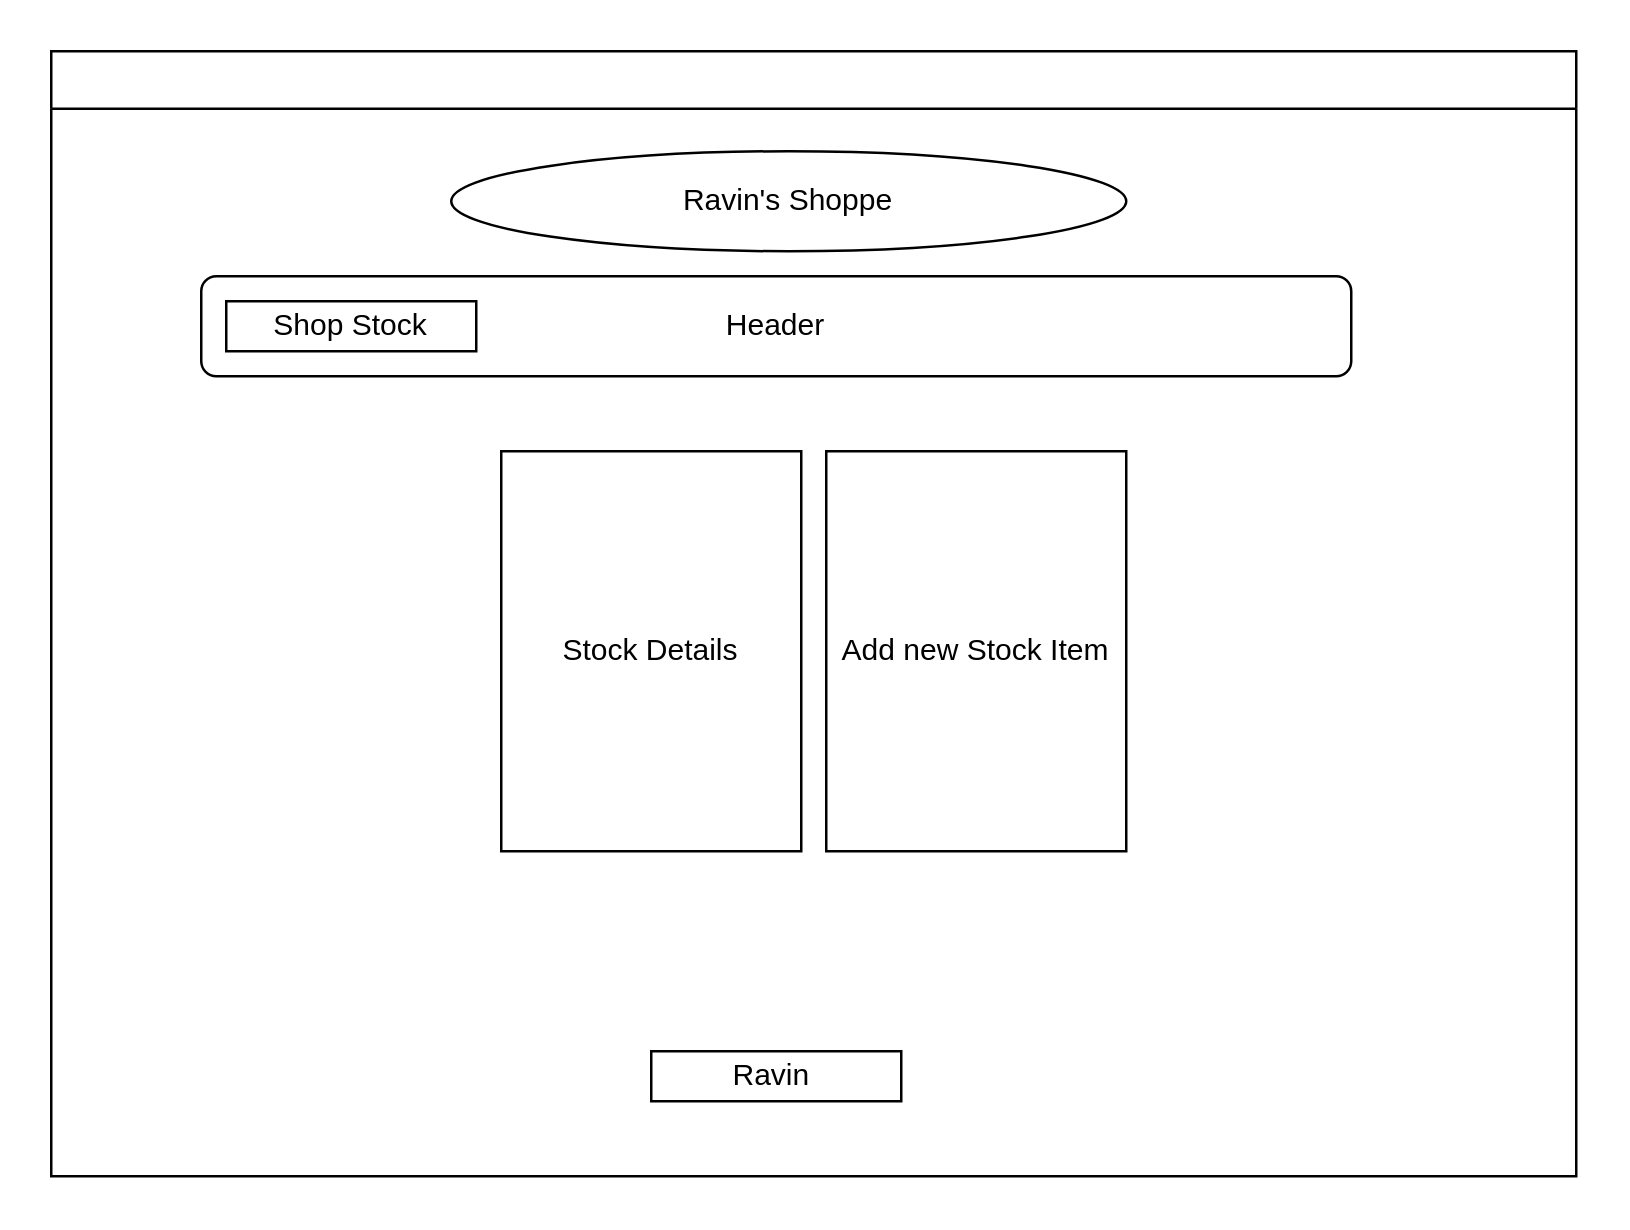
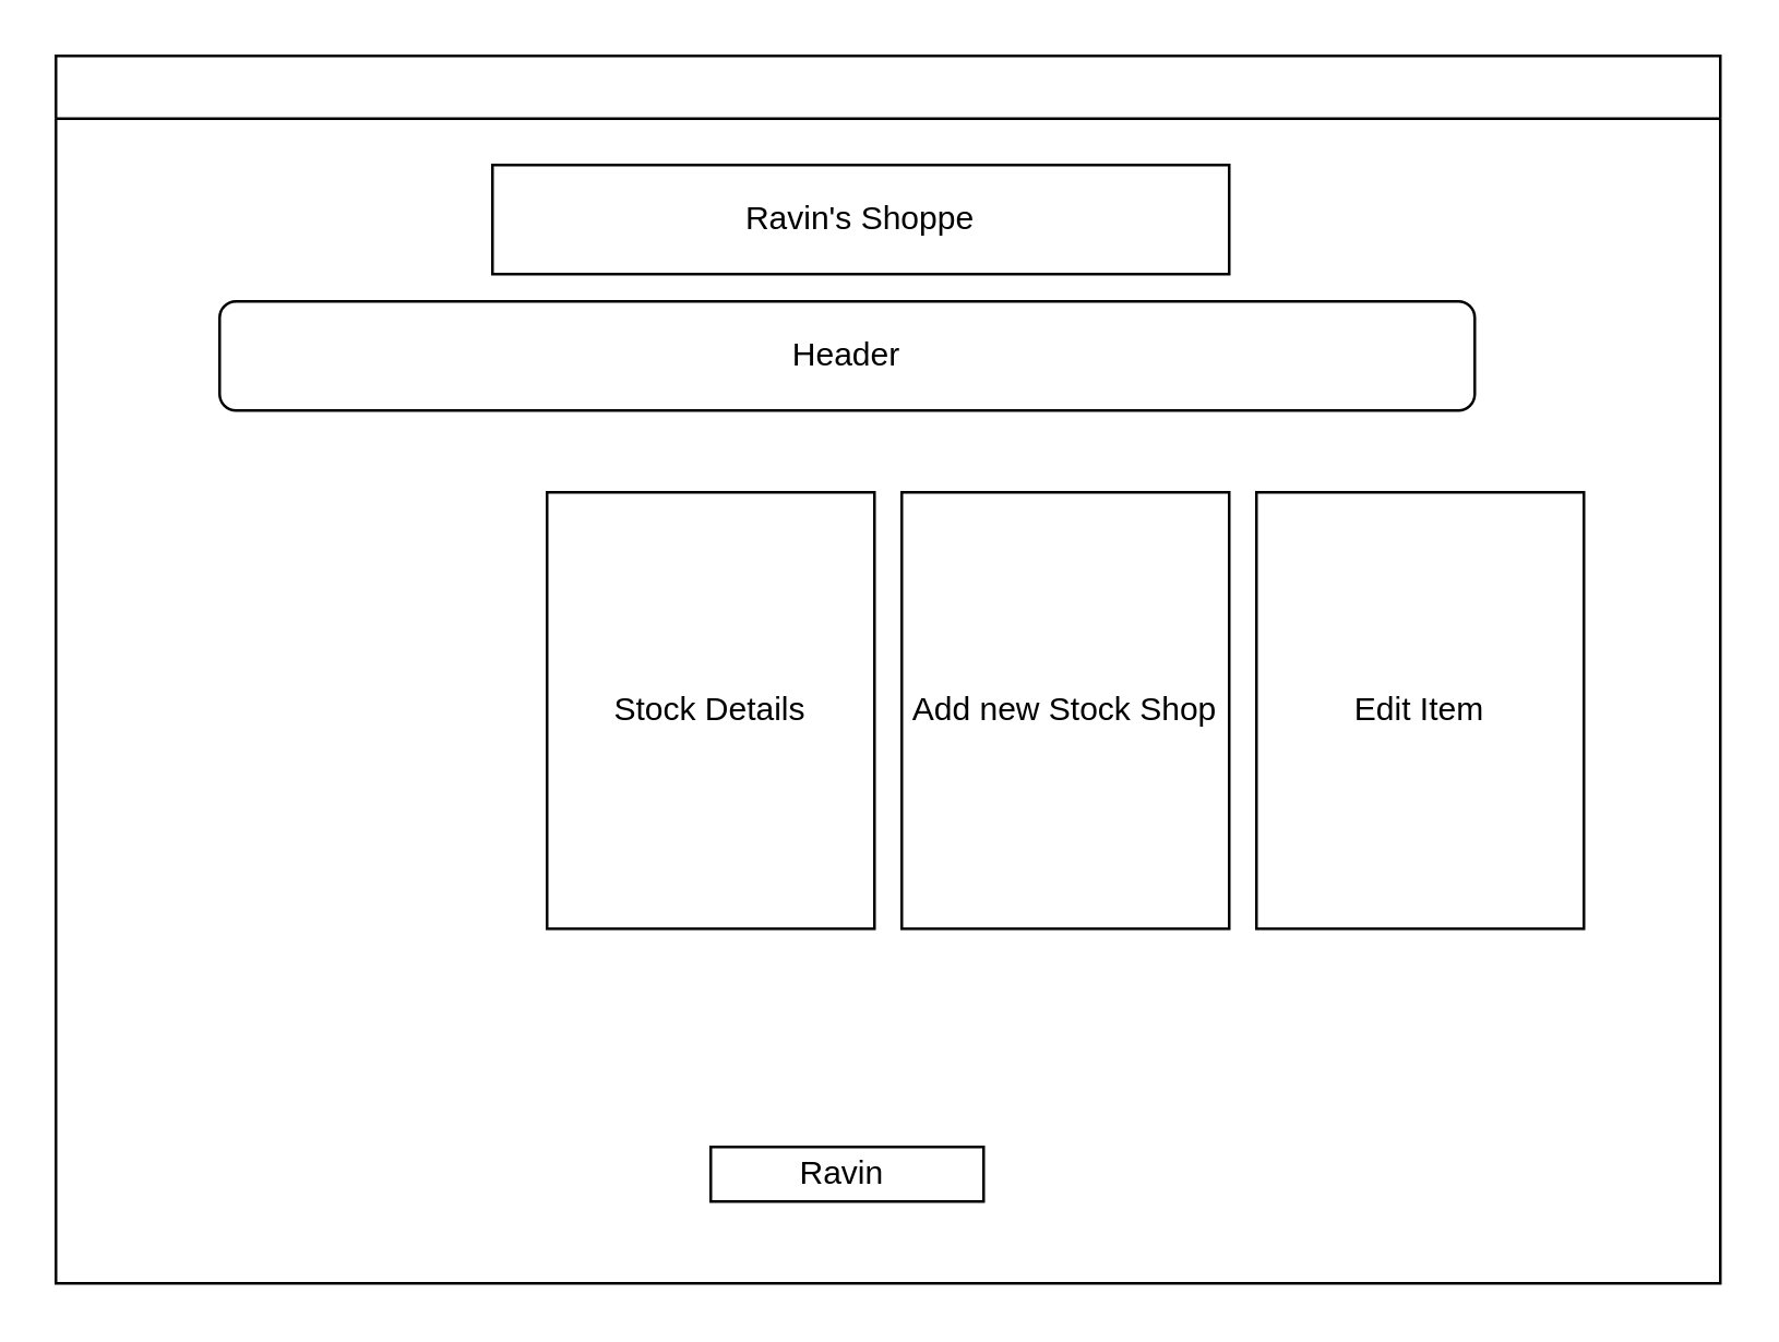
- <mxCell id="2" value="Ravin's Shoppe" style="ellipse;whiteSpace=wrap;html=1;" vertex="1" parent="1"><mxGeometry x="180" y="60" width="270" height="40" as="geometry" /></mxCell>
+ <mxCell id="2" value="Ravin's Shoppe" style="rounded=0;whiteSpace=wrap;html=1;" vertex="1" parent="1"><mxGeometry x="180" y="60" width="270" height="40" as="geometry" /></mxCell>
- <mxCell id="5" value="Shop Stock" style="rounded=0;whiteSpace=wrap;html=1;" vertex="1" parent="4"><mxGeometry x="70" y="100" width="100" height="20" as="geometry" /></mxCell>
- <mxCell id="7" value="Add new Stock Item" style="rounded=0;whiteSpace=wrap;html=1;" vertex="1" parent="4"><mxGeometry x="310" y="160" width="120" height="160" as="geometry" /></mxCell>
+ <mxCell id="7" value="Add new Stock Shop" style="rounded=0;whiteSpace=wrap;html=1;" vertex="1" parent="4"><mxGeometry x="310" y="160" width="120" height="160" as="geometry" /></mxCell>
+ <mxCell id="8" value="Edit Item" style="rounded=0;whiteSpace=wrap;html=1;" vertex="1" parent="4"><mxGeometry x="440" y="160" width="120" height="160" as="geometry" /></mxCell>
